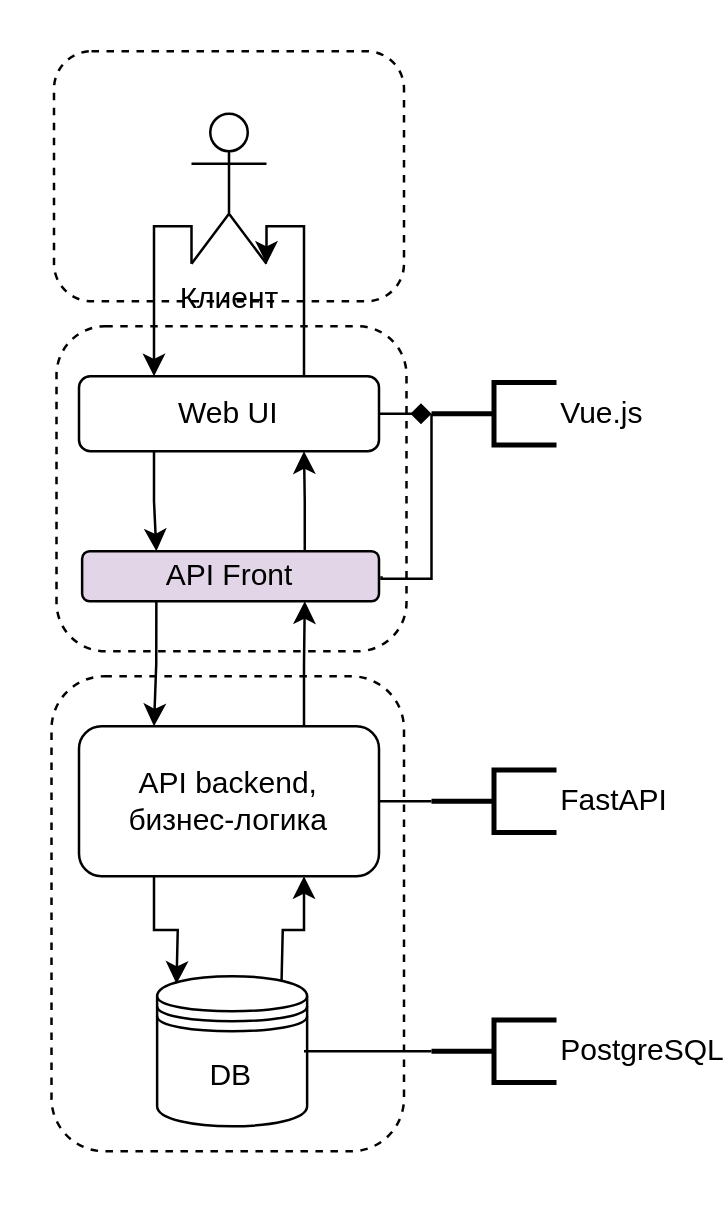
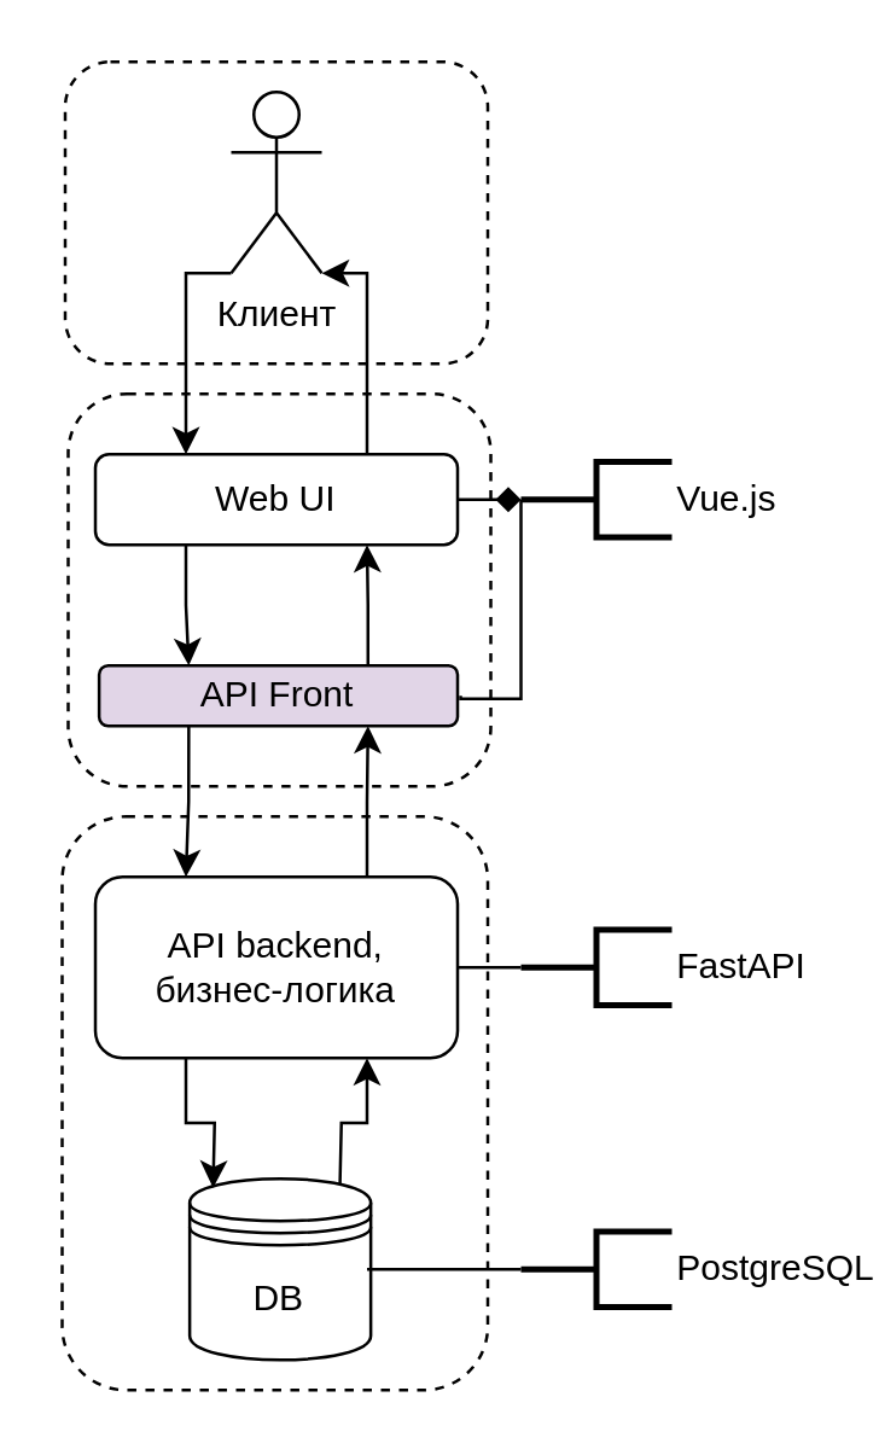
- <mxCell id="5" value="Клиент" style="shape=umlActor;verticalLabelPosition=bottom;verticalAlign=top;html=1;outlineConnect=0;rounded=1;" vertex="1" parent="1"><mxGeometry x="76" y="45" width="30" height="60" as="geometry" /></mxCell>
+ <mxCell id="5" value="Клиент" style="shape=umlActor;verticalLabelPosition=bottom;verticalAlign=top;html=1;outlineConnect=0;rounded=1;" vertex="1" parent="1"><mxGeometry x="76" y="30" width="30" height="60" as="geometry" /></mxCell>
